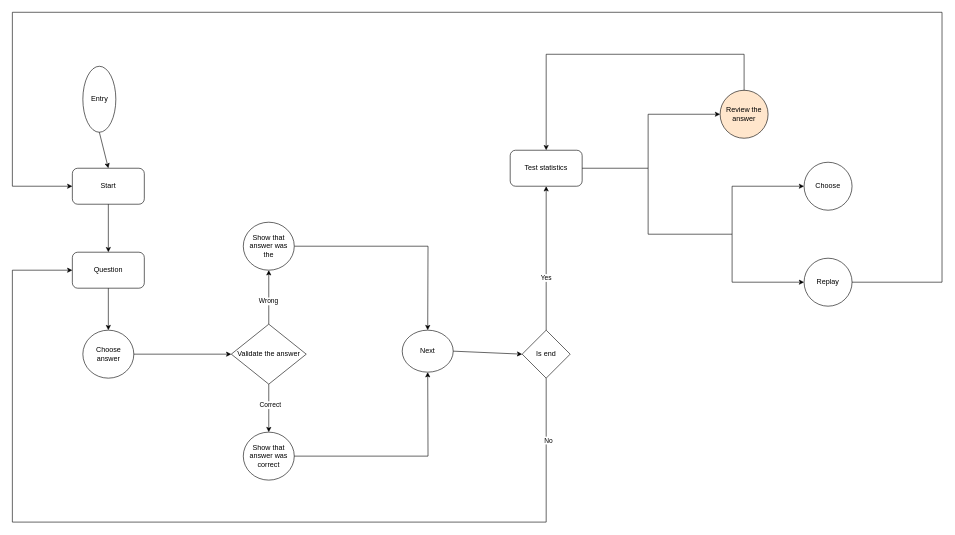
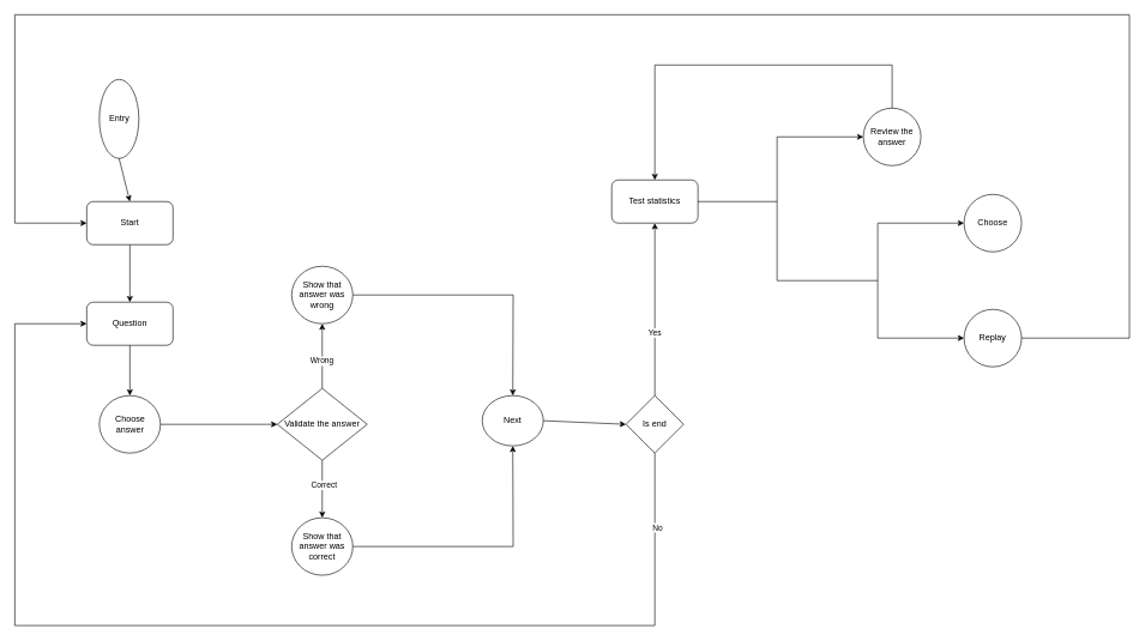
- <mxCell id="29" value="Review the answer" style="ellipse;whiteSpace=wrap;html=1;aspect=fixed;fillColor=#ffe6cc;" vertex="1" parent="1"><mxGeometry x="1200" y="150" width="80" height="80" as="geometry" /></mxCell>
+ <mxCell id="29" value="Review the answer" style="ellipse;whiteSpace=wrap;html=1;aspect=fixed;" vertex="1" parent="1"><mxGeometry x="1200" y="150" width="80" height="80" as="geometry" /></mxCell>
- <mxCell id="16" value="Show that answer was the" style="ellipse;whiteSpace=wrap;html=1;" vertex="1" parent="1"><mxGeometry x="405" y="370" width="85" height="80" as="geometry" /></mxCell>
+ <mxCell id="16" value="Show that answer was wrong" style="ellipse;whiteSpace=wrap;html=1;" vertex="1" parent="1"><mxGeometry x="405" y="370" width="85" height="80" as="geometry" /></mxCell>
